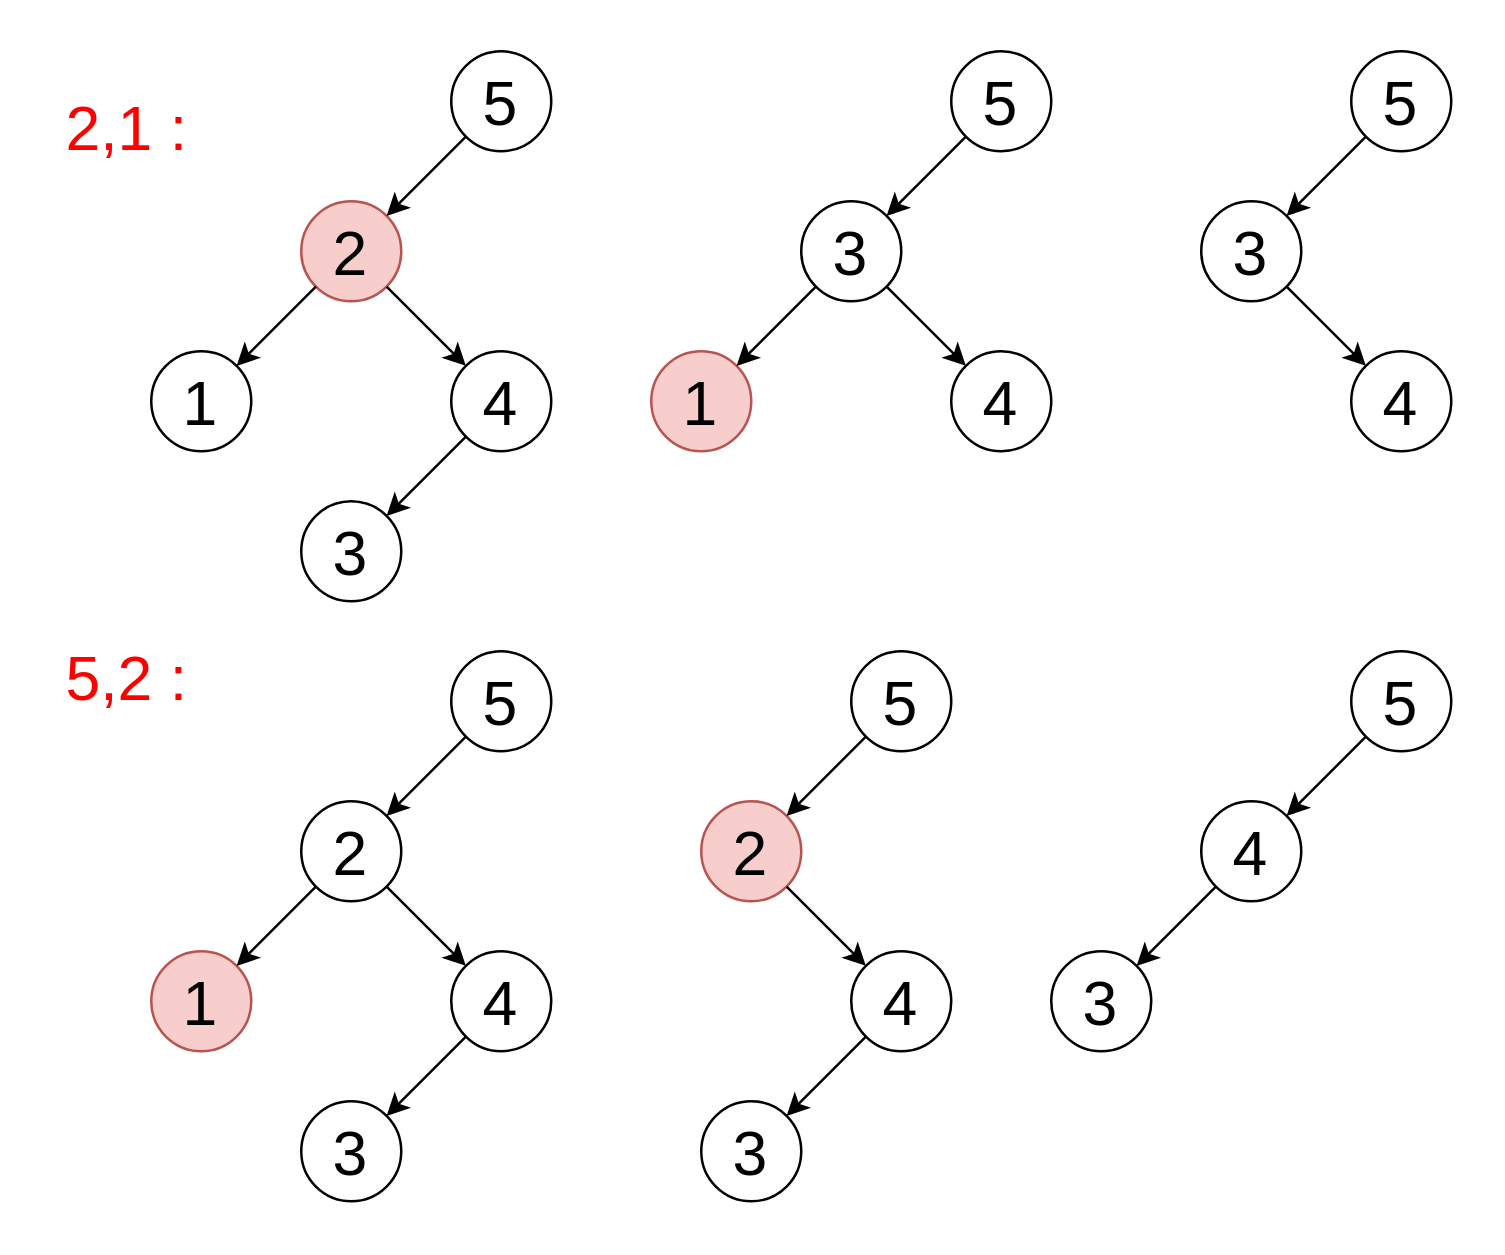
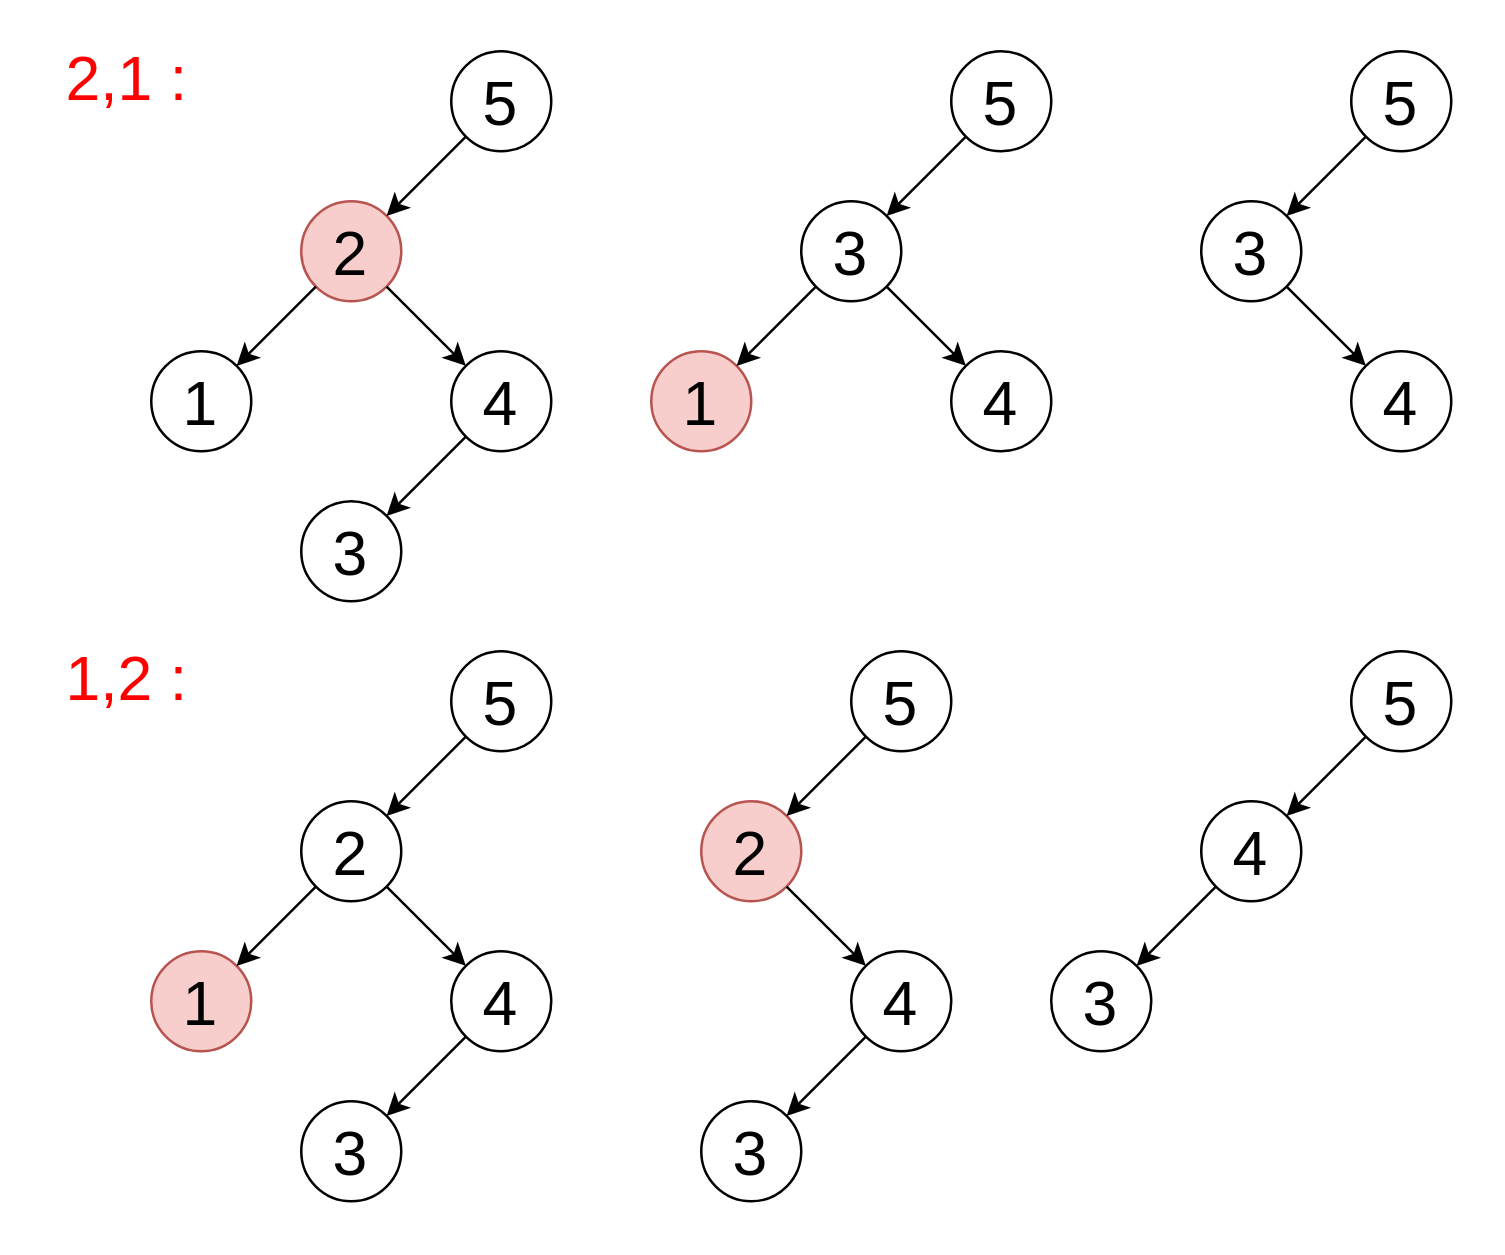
- <mxCell id="44" value="&lt;span style=&quot;font-size: 25px&quot;&gt;2,1 :&lt;/span&gt;" style="text;html=1;align=center;verticalAlign=middle;resizable=0;points=[];autosize=1;fontColor=#FF0000;" parent="1" vertex="1"><mxGeometry x="20" y="40" width="60" height="20" as="geometry" /></mxCell>
+ <mxCell id="44" value="&lt;span style=&quot;font-size: 25px&quot;&gt;2,1 :&lt;/span&gt;" style="text;html=1;align=center;verticalAlign=middle;resizable=0;points=[];autosize=1;fontColor=#FF0000;" parent="1" vertex="1"><mxGeometry x="20" y="20" width="60" height="20" as="geometry" /></mxCell>
- <mxCell id="45" value="&lt;span style=&quot;font-size: 25px&quot;&gt;5,2 :&lt;/span&gt;" style="text;html=1;align=center;verticalAlign=middle;resizable=0;points=[];autosize=1;fontColor=#FF0000;" parent="1" vertex="1"><mxGeometry x="20" y="260" width="60" height="20" as="geometry" /></mxCell>
+ <mxCell id="45" value="&lt;span style=&quot;font-size: 25px&quot;&gt;1,2 :&lt;/span&gt;" style="text;html=1;align=center;verticalAlign=middle;resizable=0;points=[];autosize=1;fontColor=#FF0000;" parent="1" vertex="1"><mxGeometry x="20" y="260" width="60" height="20" as="geometry" /></mxCell>
